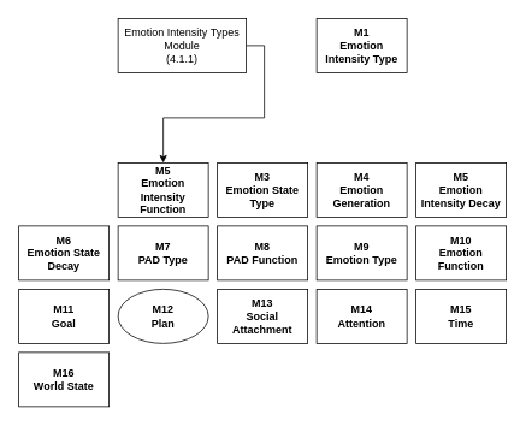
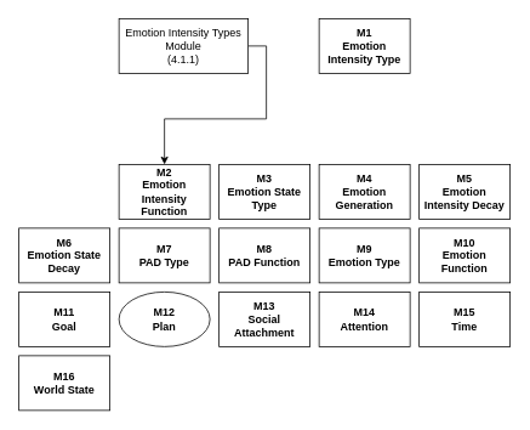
- <mxCell id="16" value="M5 &lt;br&gt;Emotion Intensity Function" style="rounded=0;whiteSpace=wrap;html=1;fontStyle=1" parent="1" vertex="1"><mxGeometry x="130" y="180" width="100" height="60" as="geometry" /></mxCell>
+ <mxCell id="16" value="M2 &lt;br&gt;Emotion Intensity Function" style="rounded=0;whiteSpace=wrap;html=1;fontStyle=1" parent="1" vertex="1"><mxGeometry x="130" y="180" width="100" height="60" as="geometry" /></mxCell>
